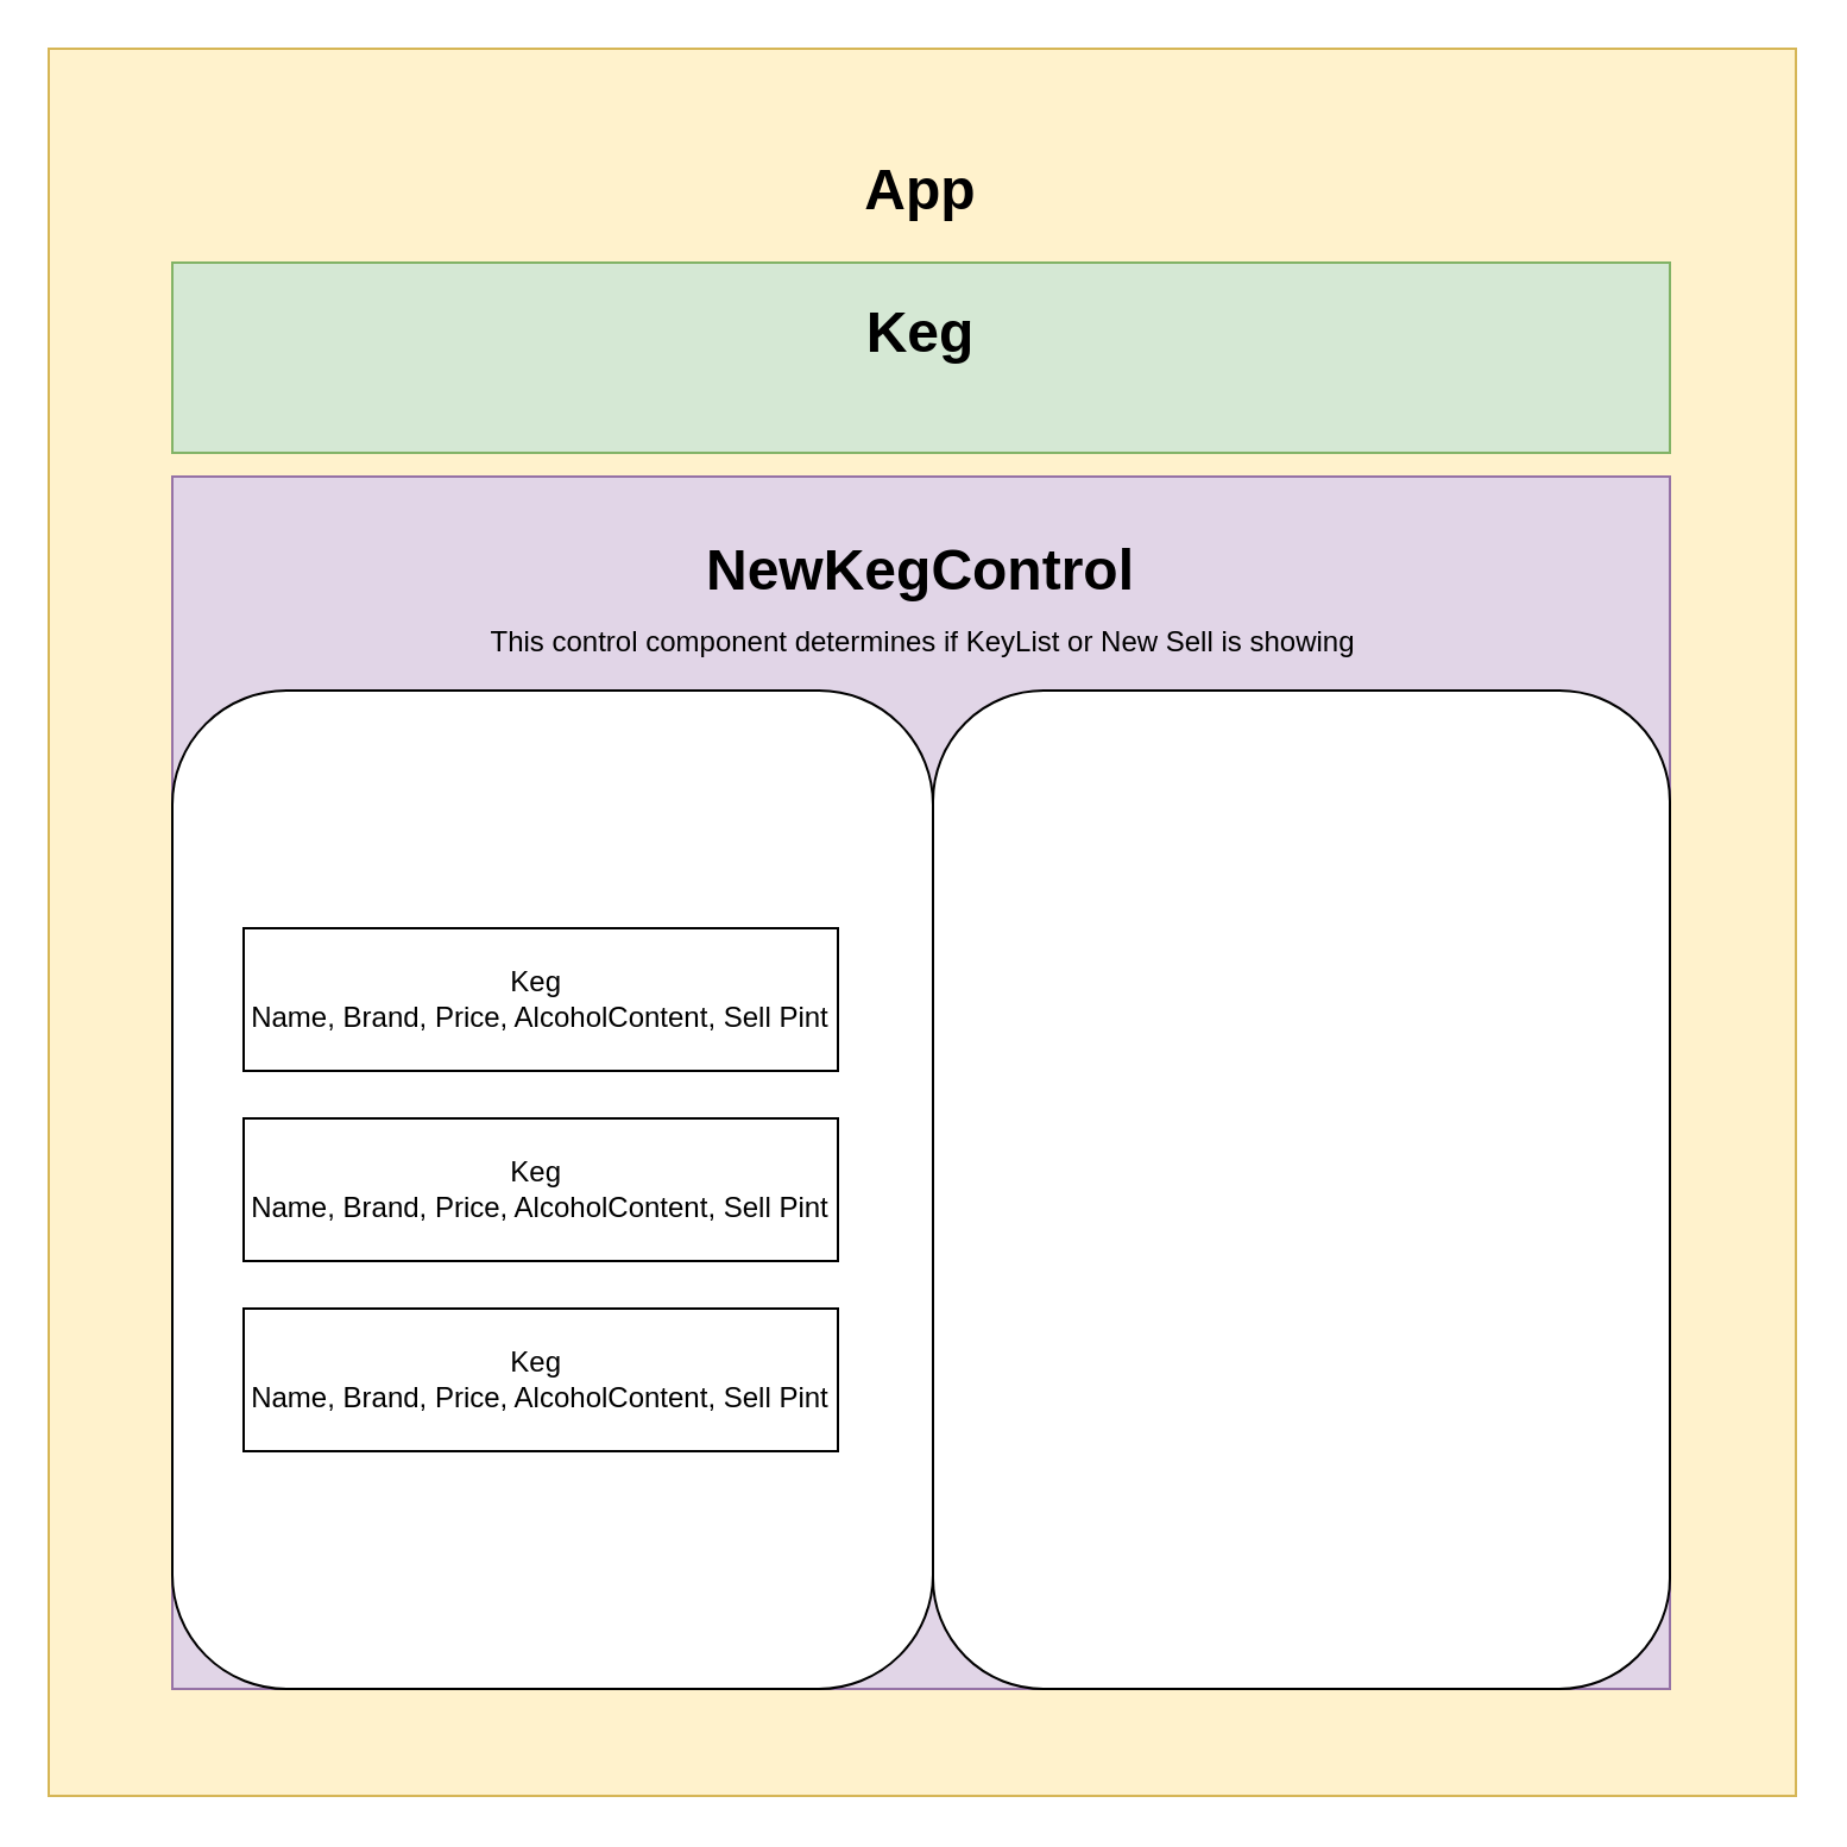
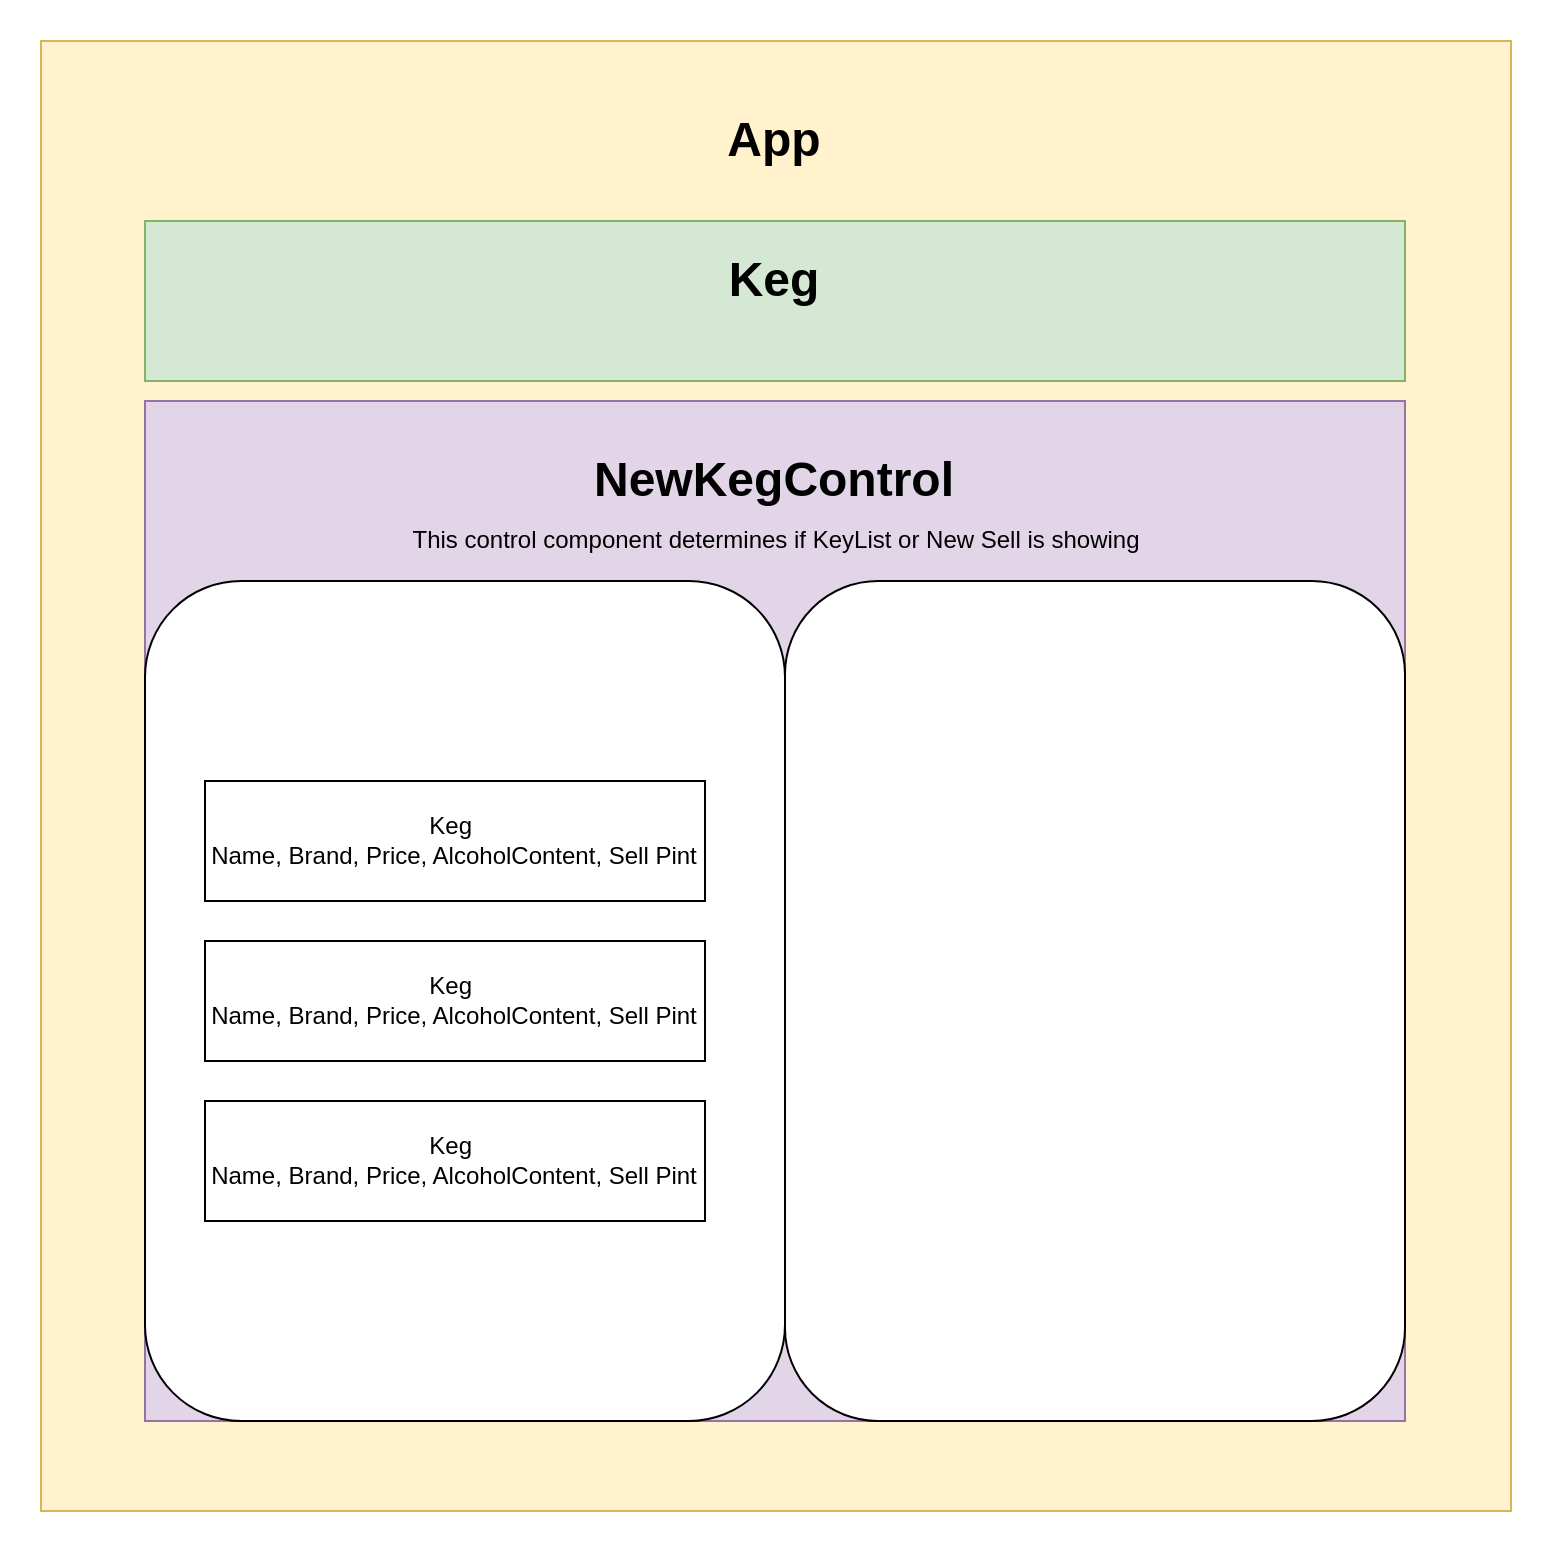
- <mxCell id="5" value="&lt;b&gt;&lt;font style=&quot;font-size: 24px&quot;&gt;App&lt;/font&gt;&lt;/b&gt;" style="text;html=1;strokeColor=none;fillColor=none;align=center;verticalAlign=middle;whiteSpace=wrap;rounded=0;" vertex="1" parent="1"><mxGeometry x="347" y="50" width="80" height="60" as="geometry" /></mxCell>
+ <mxCell id="5" value="&lt;b&gt;&lt;font style=&quot;font-size: 24px&quot;&gt;App&lt;/font&gt;&lt;/b&gt;" style="text;html=1;strokeColor=none;fillColor=none;align=center;verticalAlign=middle;whiteSpace=wrap;rounded=0;" vertex="1" parent="1"><mxGeometry x="347" y="40" width="80" height="60" as="geometry" /></mxCell>
